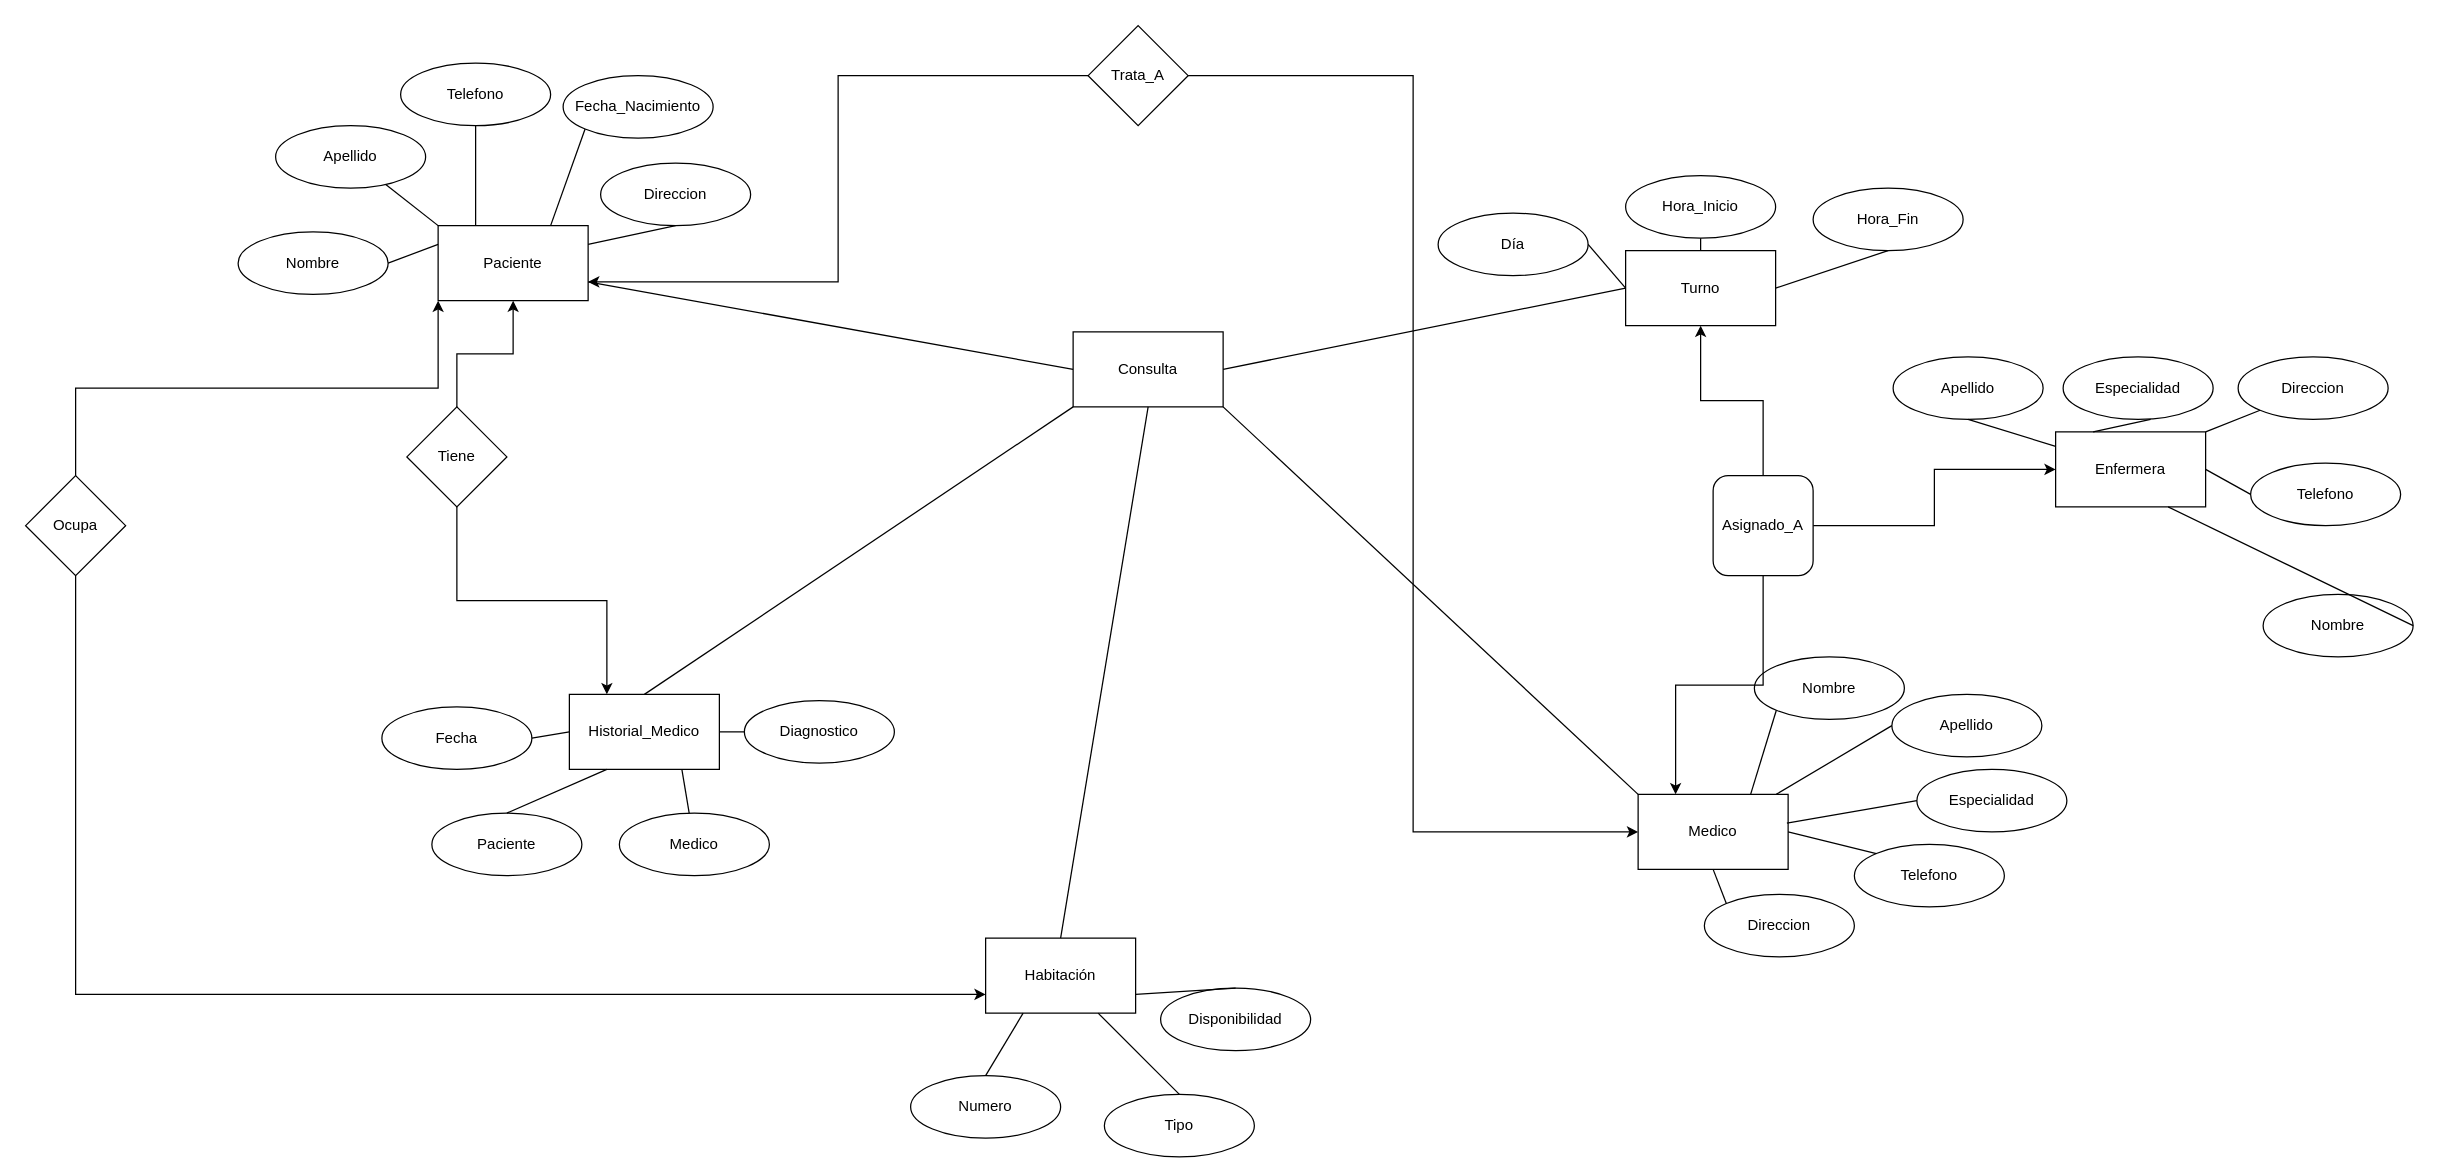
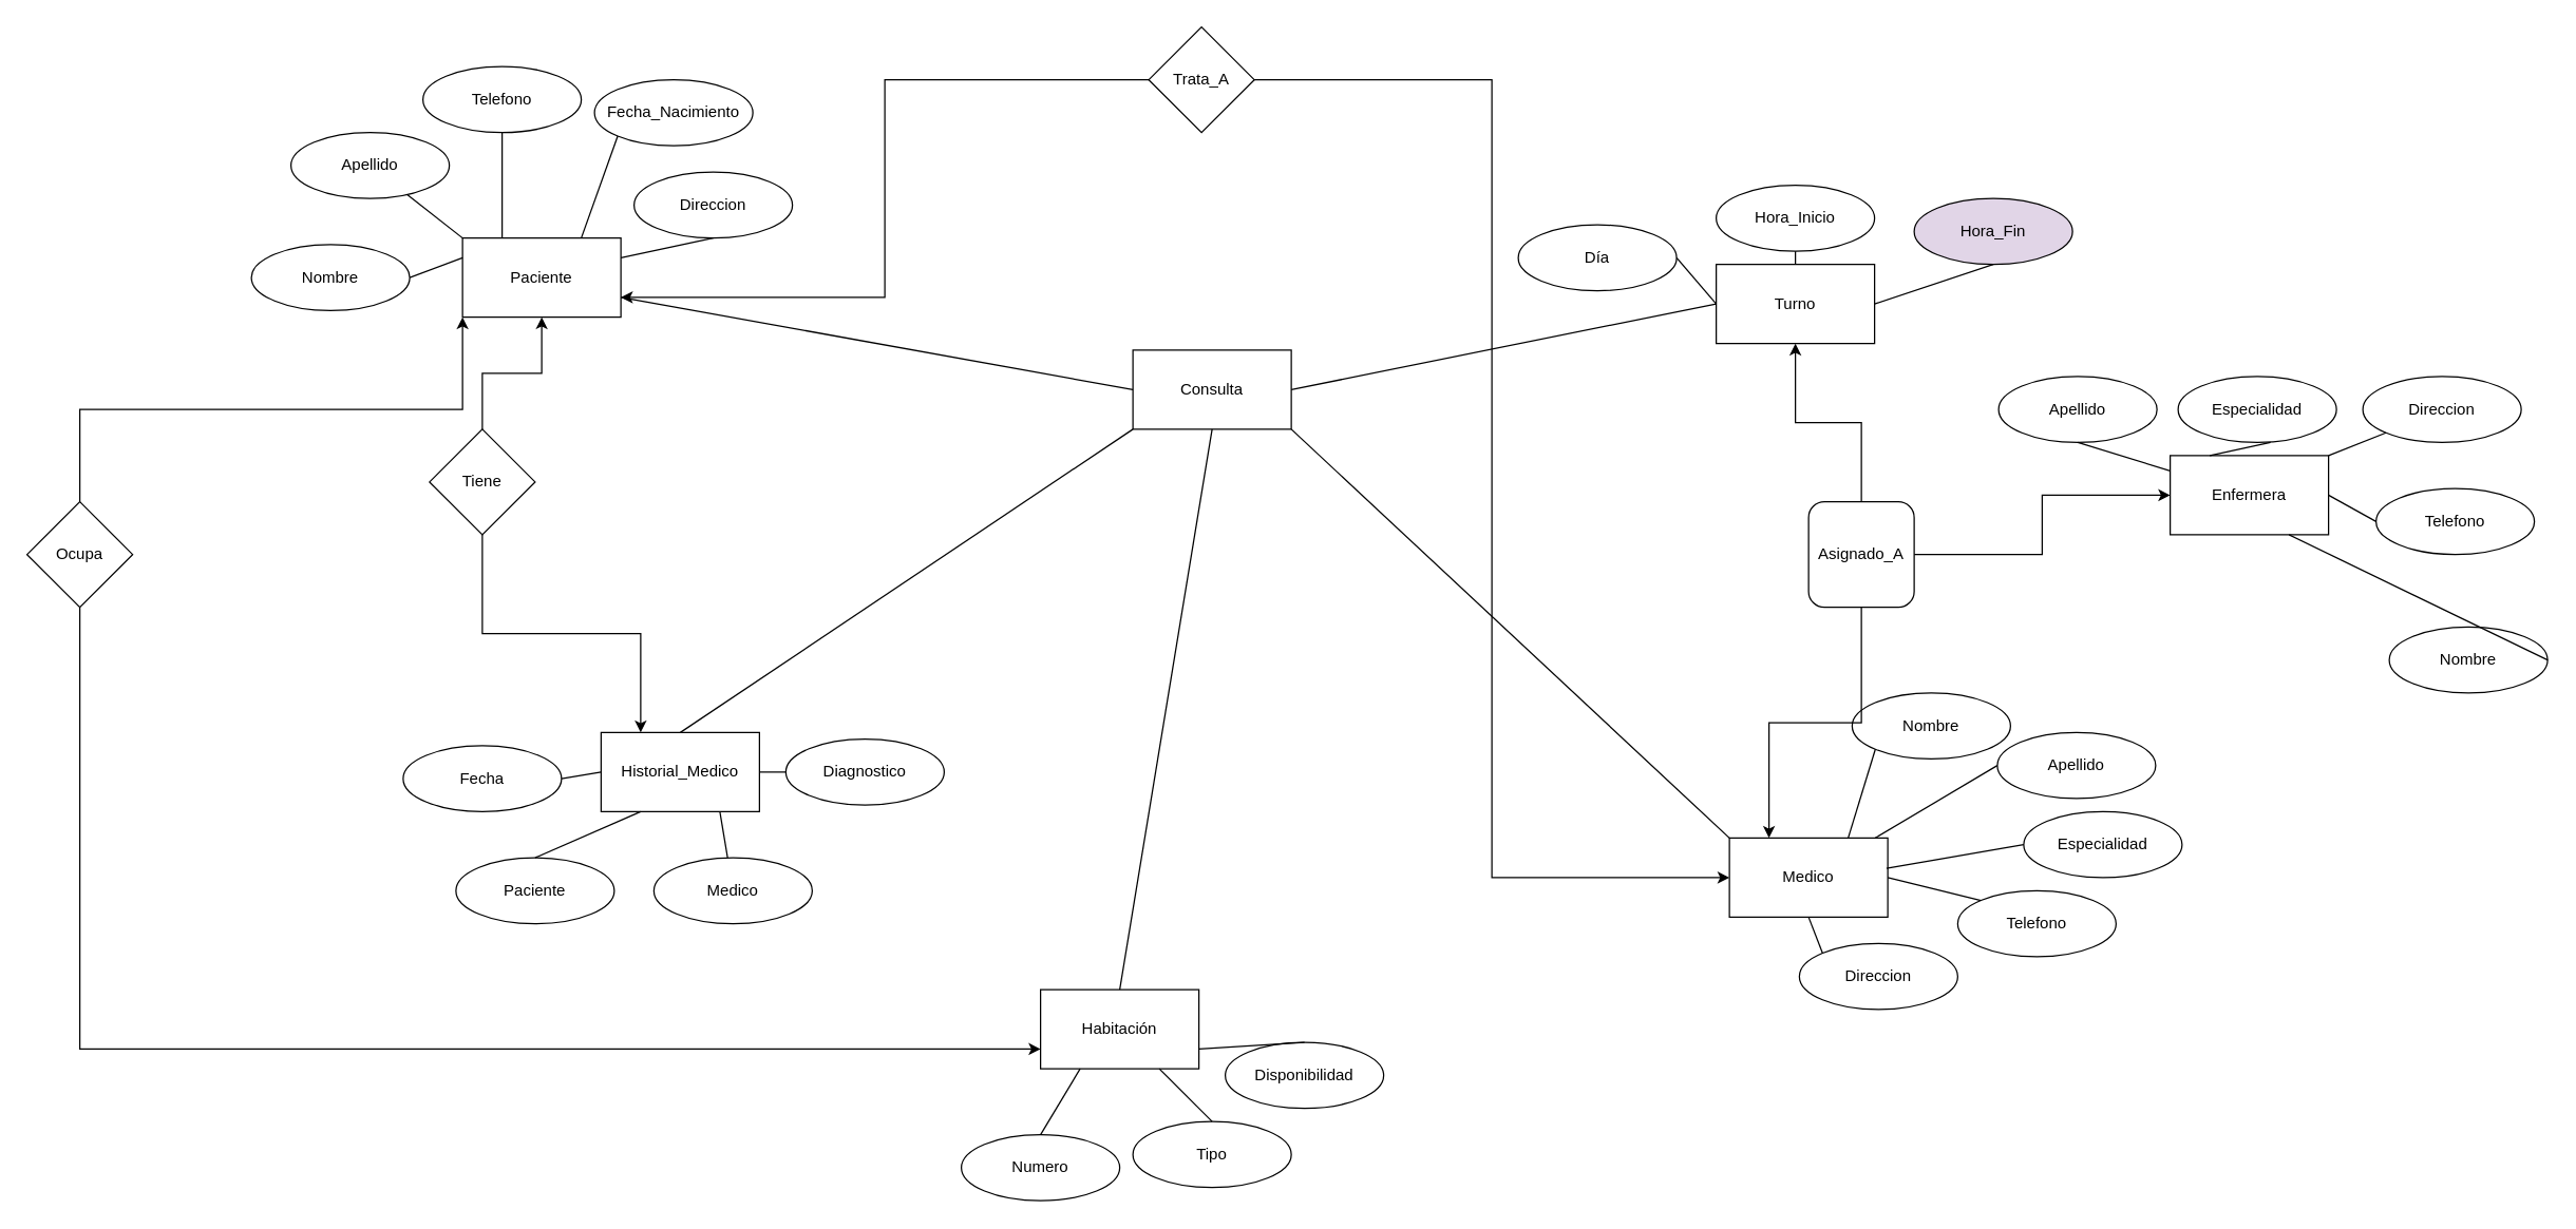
- <mxCell id="54" value="Hora_Fin" style="ellipse;whiteSpace=wrap;html=1;" vertex="1" parent="1"><mxGeometry x="1450" y="150" width="120" height="50" as="geometry" /></mxCell>
+ <mxCell id="54" value="Hora_Fin" style="ellipse;whiteSpace=wrap;html=1;fillColor=#e1d5e7;" vertex="1" parent="1"><mxGeometry x="1450" y="150" width="120" height="50" as="geometry" /></mxCell>
- <mxCell id="18" value="Tipo" style="ellipse;whiteSpace=wrap;html=1;" vertex="1" parent="1"><mxGeometry x="883" y="875" width="120" height="50" as="geometry" /></mxCell>
+ <mxCell id="18" value="Tipo" style="ellipse;whiteSpace=wrap;html=1;" vertex="1" parent="1"><mxGeometry x="858" y="850" width="120" height="50" as="geometry" /></mxCell>
